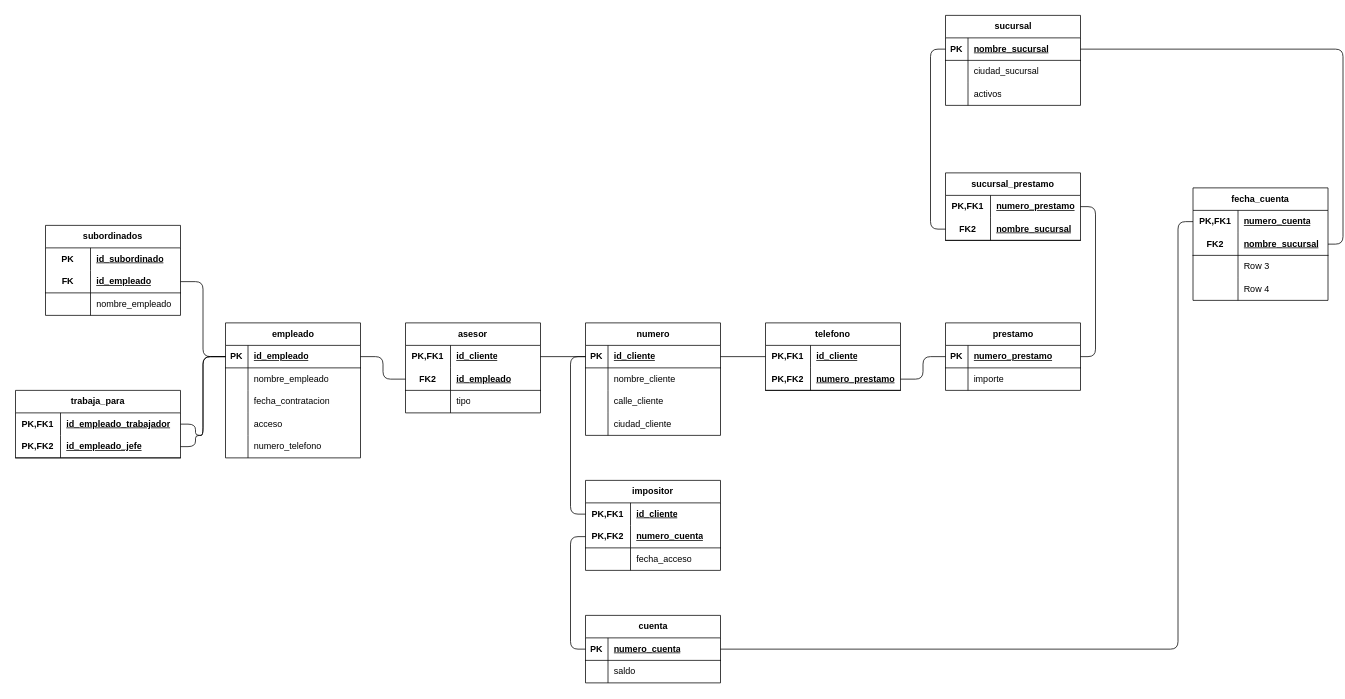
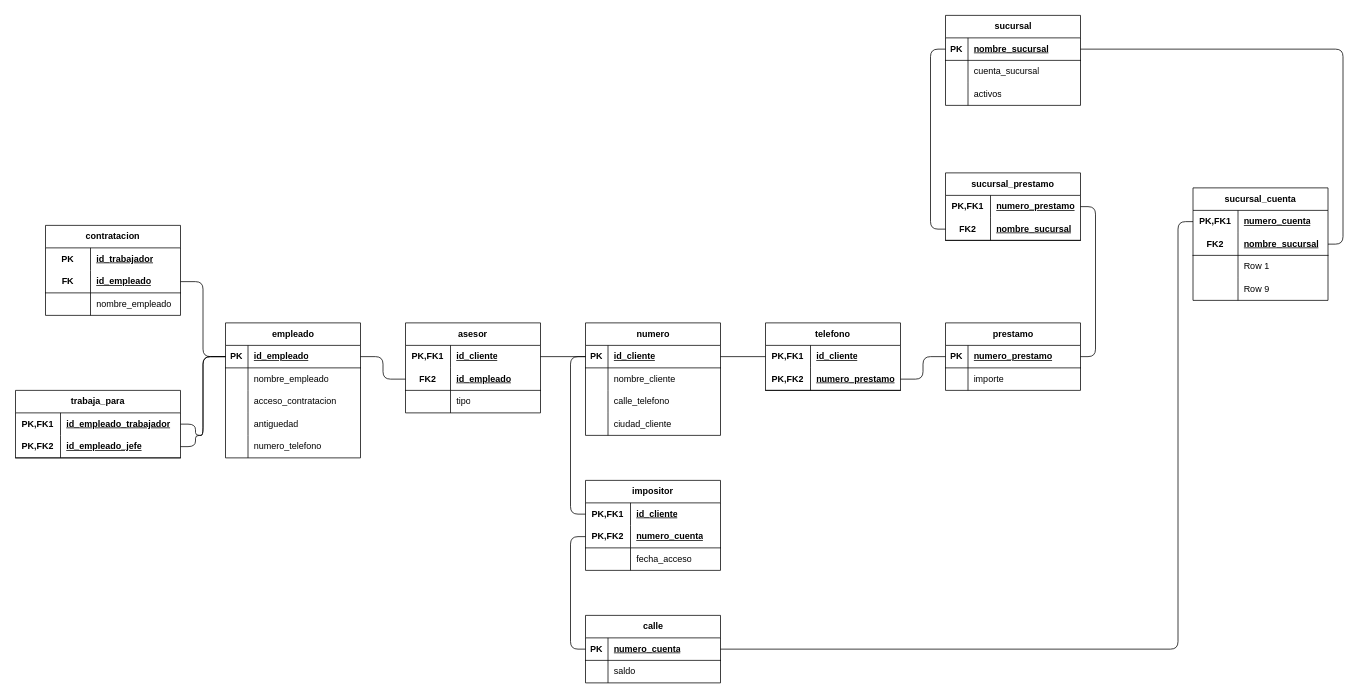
- <mxCell id="78" value="ciudad_sucursal" style="shape=partialRectangle;connectable=0;fillColor=none;top=0;left=0;bottom=0;right=0;align=left;spacingLeft=6;overflow=hidden;whiteSpace=wrap;html=1;" vertex="1" parent="76"><mxGeometry x="30" width="150" height="30" as="geometry"><mxRectangle width="150" height="30" as="alternateBounds" /></mxGeometry></mxCell>
+ <mxCell id="78" value="cuenta_sucursal" style="shape=partialRectangle;connectable=0;fillColor=none;top=0;left=0;bottom=0;right=0;align=left;spacingLeft=6;overflow=hidden;whiteSpace=wrap;html=1;" vertex="1" parent="76"><mxGeometry x="30" width="150" height="30" as="geometry"><mxRectangle width="150" height="30" as="alternateBounds" /></mxGeometry></mxCell>
- <mxCell id="89" value="fecha_cuenta" style="shape=table;startSize=30;container=1;collapsible=1;childLayout=tableLayout;fixedRows=1;rowLines=0;fontStyle=1;align=center;resizeLast=1;html=1;whiteSpace=wrap;" vertex="1" parent="1"><mxGeometry x="1590" y="250" width="180" height="150" as="geometry"><mxRectangle x="930" y="200" width="130" height="30" as="alternateBounds" /></mxGeometry></mxCell>
+ <mxCell id="89" value="sucursal_cuenta" style="shape=table;startSize=30;container=1;collapsible=1;childLayout=tableLayout;fixedRows=1;rowLines=0;fontStyle=1;align=center;resizeLast=1;html=1;whiteSpace=wrap;" vertex="1" parent="1"><mxGeometry x="1590" y="250" width="180" height="150" as="geometry"><mxRectangle x="930" y="200" width="130" height="30" as="alternateBounds" /></mxGeometry></mxCell>
- <mxCell id="111" value="subordinados" style="shape=table;startSize=30;container=1;collapsible=1;childLayout=tableLayout;fixedRows=1;rowLines=0;fontStyle=1;align=center;resizeLast=1;html=1;whiteSpace=wrap;strokeColor=default;verticalAlign=middle;fontFamily=Helvetica;fontSize=12;fontColor=default;fillColor=none;" vertex="1" parent="1"><mxGeometry x="60" y="300" width="180" height="120" as="geometry" /></mxCell>
+ <mxCell id="111" value="contratacion" style="shape=table;startSize=30;container=1;collapsible=1;childLayout=tableLayout;fixedRows=1;rowLines=0;fontStyle=1;align=center;resizeLast=1;html=1;whiteSpace=wrap;strokeColor=default;verticalAlign=middle;fontFamily=Helvetica;fontSize=12;fontColor=default;fillColor=none;" vertex="1" parent="1"><mxGeometry x="60" y="300" width="180" height="120" as="geometry" /></mxCell>
- <mxCell id="114" value="id_subordinado" style="shape=partialRectangle;connectable=0;fillColor=none;top=0;left=0;bottom=0;right=0;align=left;spacingLeft=6;fontStyle=5;overflow=hidden;html=1;whiteSpace=wrap;strokeColor=default;verticalAlign=middle;fontFamily=Helvetica;fontSize=12;fontColor=default;" vertex="1" parent="112"><mxGeometry x="60" width="120" height="30" as="geometry"><mxRectangle width="120" height="30" as="alternateBounds" /></mxGeometry></mxCell>
+ <mxCell id="114" value="id_trabajador" style="shape=partialRectangle;connectable=0;fillColor=none;top=0;left=0;bottom=0;right=0;align=left;spacingLeft=6;fontStyle=5;overflow=hidden;html=1;whiteSpace=wrap;strokeColor=default;verticalAlign=middle;fontFamily=Helvetica;fontSize=12;fontColor=default;" vertex="1" parent="112"><mxGeometry x="60" width="120" height="30" as="geometry"><mxRectangle width="120" height="30" as="alternateBounds" /></mxGeometry></mxCell>
- <mxCell id="98" value="Row 3" style="shape=partialRectangle;connectable=0;fillColor=none;top=0;left=0;bottom=0;right=0;align=left;spacingLeft=6;overflow=hidden;html=1;whiteSpace=wrap;" vertex="1" parent="96"><mxGeometry x="60" width="120" height="30" as="geometry"><mxRectangle width="120" height="30" as="alternateBounds" /></mxGeometry></mxCell>
+ <mxCell id="98" value="Row 1" style="shape=partialRectangle;connectable=0;fillColor=none;top=0;left=0;bottom=0;right=0;align=left;spacingLeft=6;overflow=hidden;html=1;whiteSpace=wrap;" vertex="1" parent="96"><mxGeometry x="60" width="120" height="30" as="geometry"><mxRectangle width="120" height="30" as="alternateBounds" /></mxGeometry></mxCell>
- <mxCell id="101" value="Row 4" style="shape=partialRectangle;connectable=0;fillColor=none;top=0;left=0;bottom=0;right=0;align=left;spacingLeft=6;overflow=hidden;html=1;whiteSpace=wrap;" vertex="1" parent="99"><mxGeometry x="60" width="120" height="30" as="geometry"><mxRectangle width="120" height="30" as="alternateBounds" /></mxGeometry></mxCell>
+ <mxCell id="101" value="Row 9" style="shape=partialRectangle;connectable=0;fillColor=none;top=0;left=0;bottom=0;right=0;align=left;spacingLeft=6;overflow=hidden;html=1;whiteSpace=wrap;" vertex="1" parent="99"><mxGeometry x="60" width="120" height="30" as="geometry"><mxRectangle width="120" height="30" as="alternateBounds" /></mxGeometry></mxCell>
- <mxCell id="48" value="fecha_contratacion" style="shape=partialRectangle;connectable=0;fillColor=none;top=0;left=0;bottom=0;right=0;align=left;spacingLeft=6;overflow=hidden;whiteSpace=wrap;html=1;" vertex="1" parent="46"><mxGeometry x="30" width="150" height="30" as="geometry"><mxRectangle width="150" height="30" as="alternateBounds" /></mxGeometry></mxCell>
+ <mxCell id="48" value="acceso_contratacion" style="shape=partialRectangle;connectable=0;fillColor=none;top=0;left=0;bottom=0;right=0;align=left;spacingLeft=6;overflow=hidden;whiteSpace=wrap;html=1;" vertex="1" parent="46"><mxGeometry x="30" width="150" height="30" as="geometry"><mxRectangle width="150" height="30" as="alternateBounds" /></mxGeometry></mxCell>
- <mxCell id="11" value="calle_cliente" style="shape=partialRectangle;connectable=0;fillColor=none;top=0;left=0;bottom=0;right=0;align=left;spacingLeft=6;overflow=hidden;whiteSpace=wrap;html=1;" vertex="1" parent="9"><mxGeometry x="30" width="150" height="30" as="geometry"><mxRectangle width="150" height="30" as="alternateBounds" /></mxGeometry></mxCell>
+ <mxCell id="11" value="calle_telefono" style="shape=partialRectangle;connectable=0;fillColor=none;top=0;left=0;bottom=0;right=0;align=left;spacingLeft=6;overflow=hidden;whiteSpace=wrap;html=1;" vertex="1" parent="9"><mxGeometry x="30" width="150" height="30" as="geometry"><mxRectangle width="150" height="30" as="alternateBounds" /></mxGeometry></mxCell>
- <mxCell id="51" value="acceso" style="shape=partialRectangle;connectable=0;fillColor=none;top=0;left=0;bottom=0;right=0;align=left;spacingLeft=6;overflow=hidden;whiteSpace=wrap;html=1;" vertex="1" parent="49"><mxGeometry x="30" width="150" height="30" as="geometry"><mxRectangle width="150" height="30" as="alternateBounds" /></mxGeometry></mxCell>
+ <mxCell id="51" value="antiguedad" style="shape=partialRectangle;connectable=0;fillColor=none;top=0;left=0;bottom=0;right=0;align=left;spacingLeft=6;overflow=hidden;whiteSpace=wrap;html=1;" vertex="1" parent="49"><mxGeometry x="30" width="150" height="30" as="geometry"><mxRectangle width="150" height="30" as="alternateBounds" /></mxGeometry></mxCell>
- <mxCell id="65" value="cuenta" style="shape=table;startSize=30;container=1;collapsible=1;childLayout=tableLayout;fixedRows=1;rowLines=0;fontStyle=1;align=center;resizeLast=1;html=1;" vertex="1" parent="1"><mxGeometry x="780" y="820" width="180" height="90" as="geometry" /></mxCell>
+ <mxCell id="65" value="calle" style="shape=table;startSize=30;container=1;collapsible=1;childLayout=tableLayout;fixedRows=1;rowLines=0;fontStyle=1;align=center;resizeLast=1;html=1;" vertex="1" parent="1"><mxGeometry x="780" y="820" width="180" height="90" as="geometry" /></mxCell>
